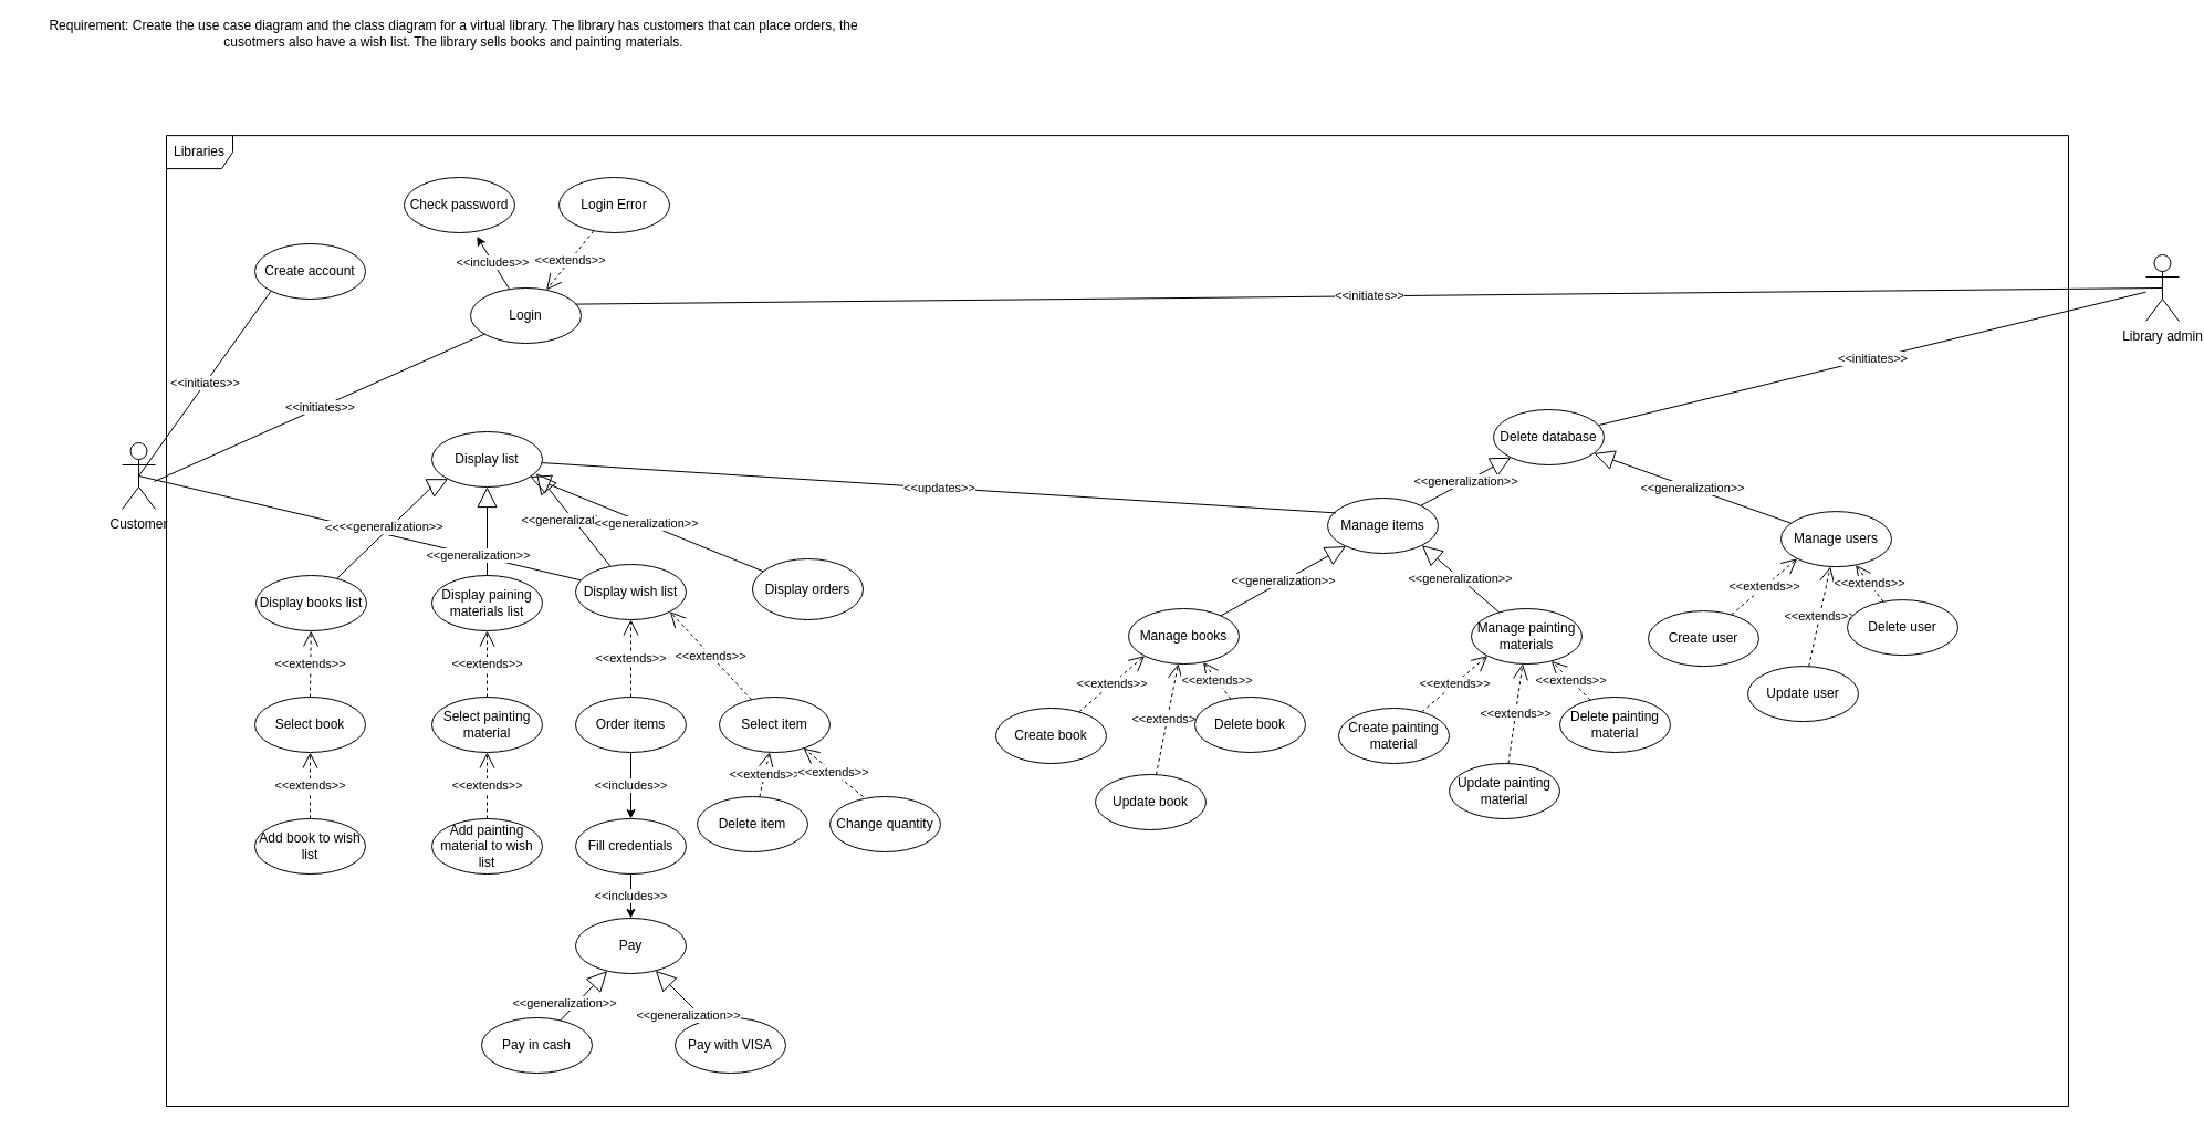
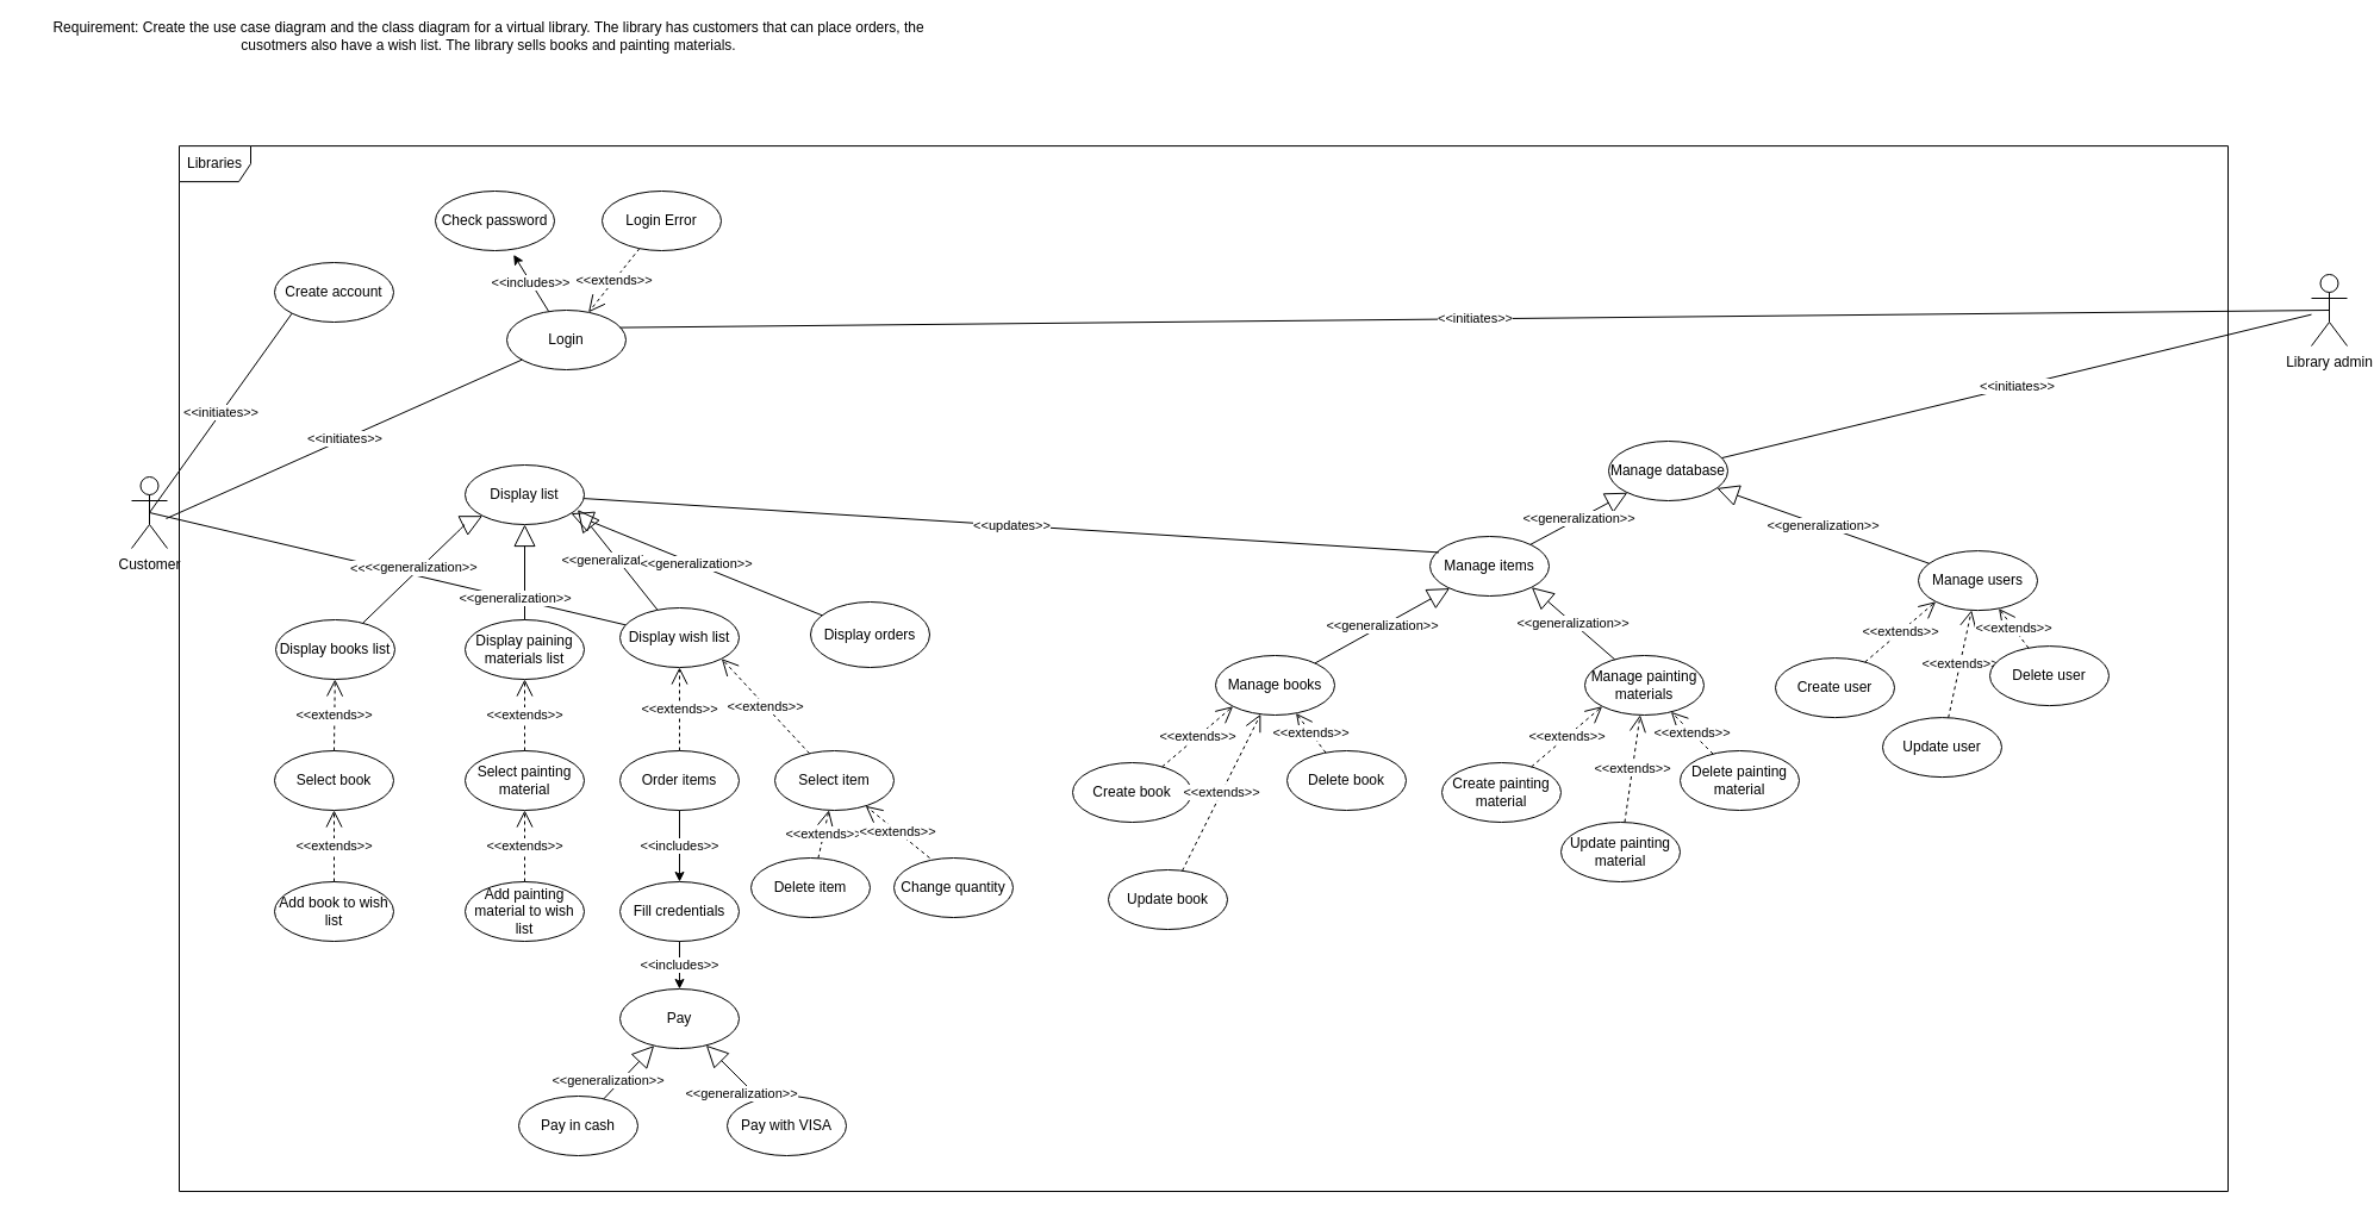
- <mxCell id="49" value="Delete database" style="ellipse;whiteSpace=wrap;html=1;" parent="1" vertex="1"><mxGeometry x="1350" y="370" width="100" height="50" as="geometry" /></mxCell>
+ <mxCell id="49" value="Manage database" style="ellipse;whiteSpace=wrap;html=1;" parent="1" vertex="1"><mxGeometry x="1350" y="370" width="100" height="50" as="geometry" /></mxCell>
- <mxCell id="55" value="Update book" style="ellipse;whiteSpace=wrap;html=1;" parent="1" vertex="1"><mxGeometry x="990" y="700" width="100" height="50" as="geometry" /></mxCell>
+ <mxCell id="55" value="Update book" style="ellipse;whiteSpace=wrap;html=1;" parent="1" vertex="1"><mxGeometry x="930" y="730" width="100" height="50" as="geometry" /></mxCell>
